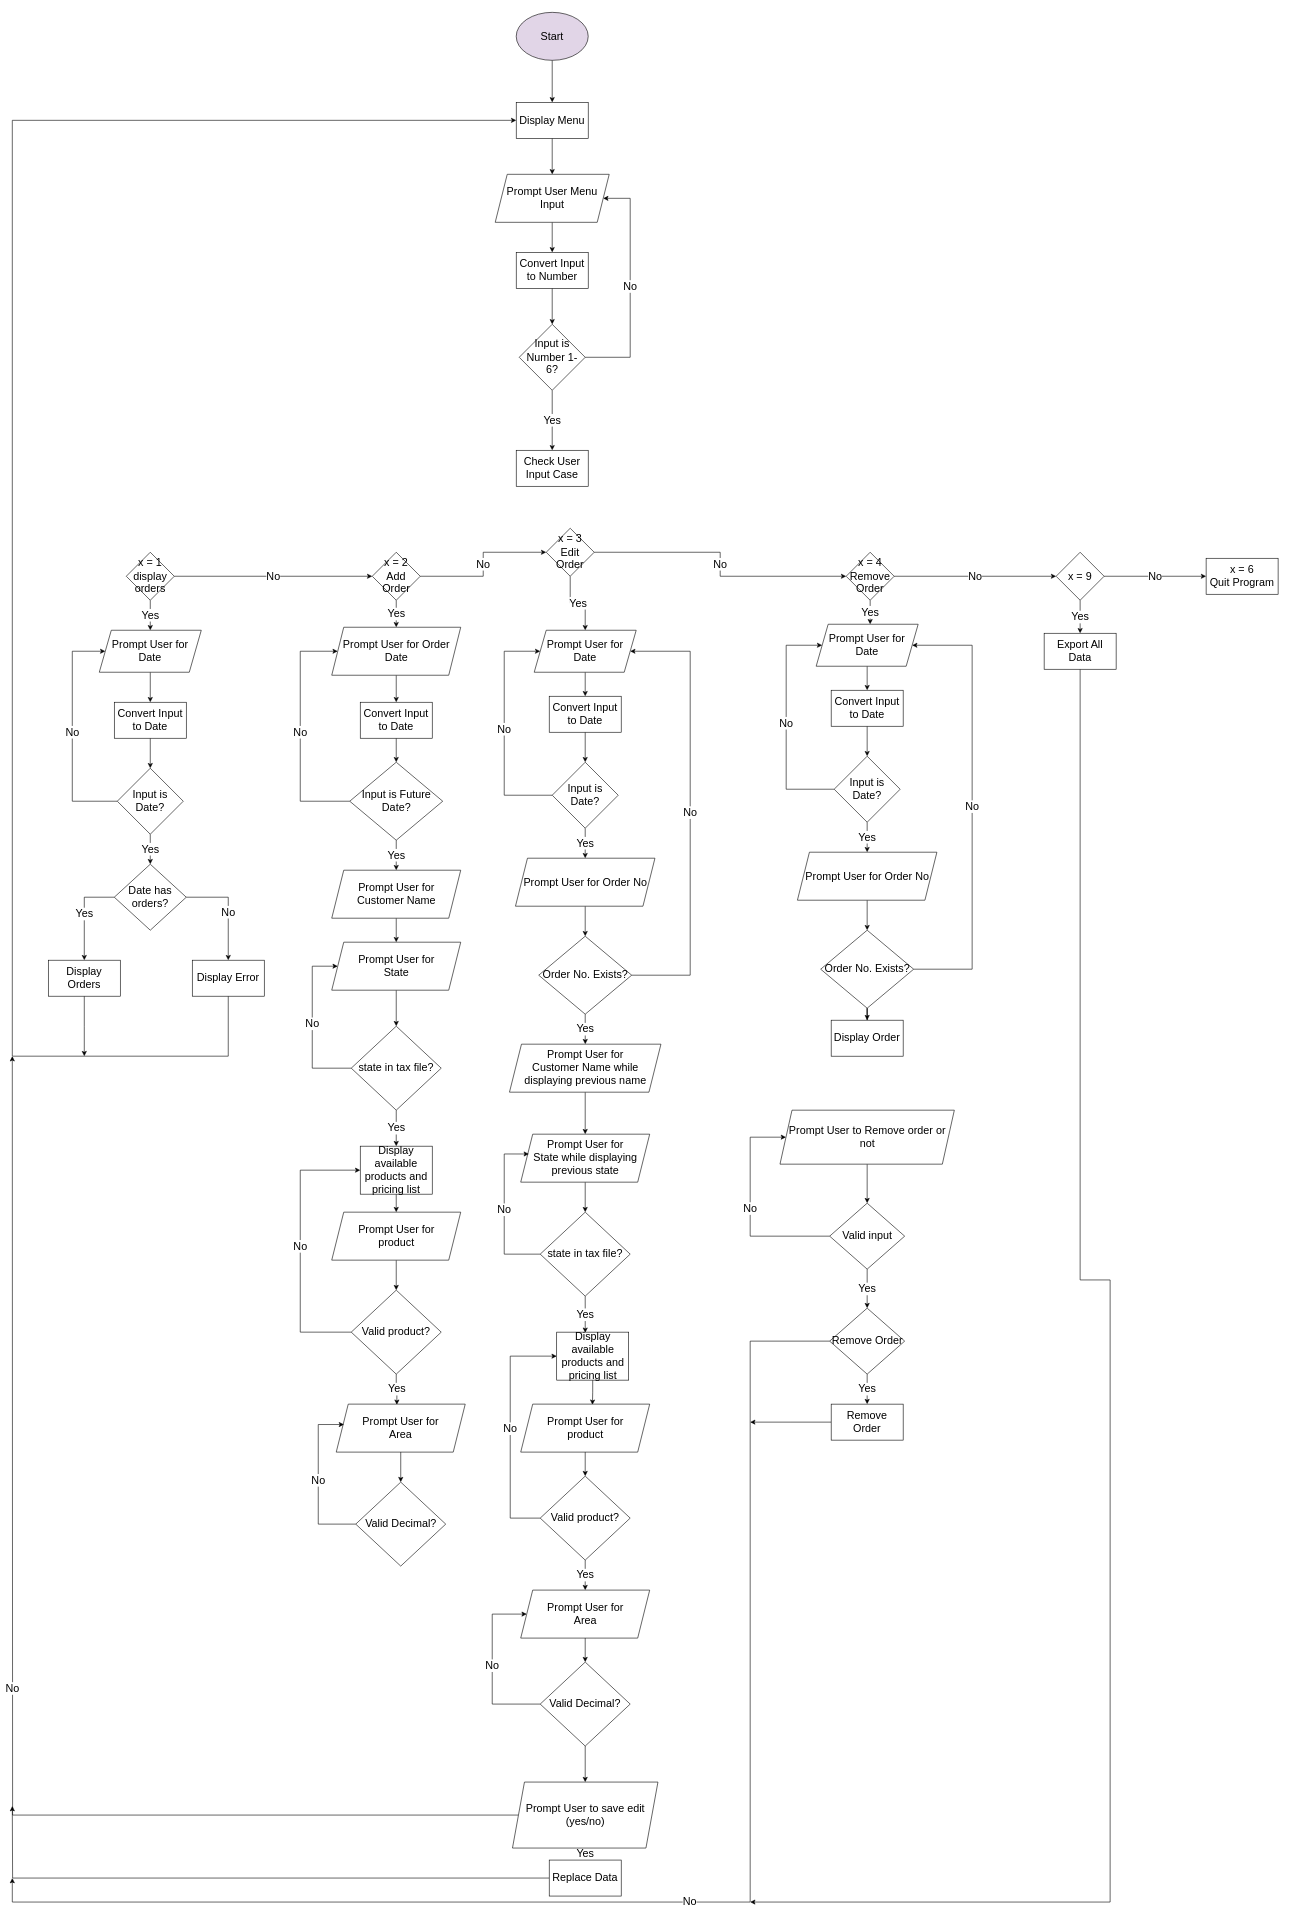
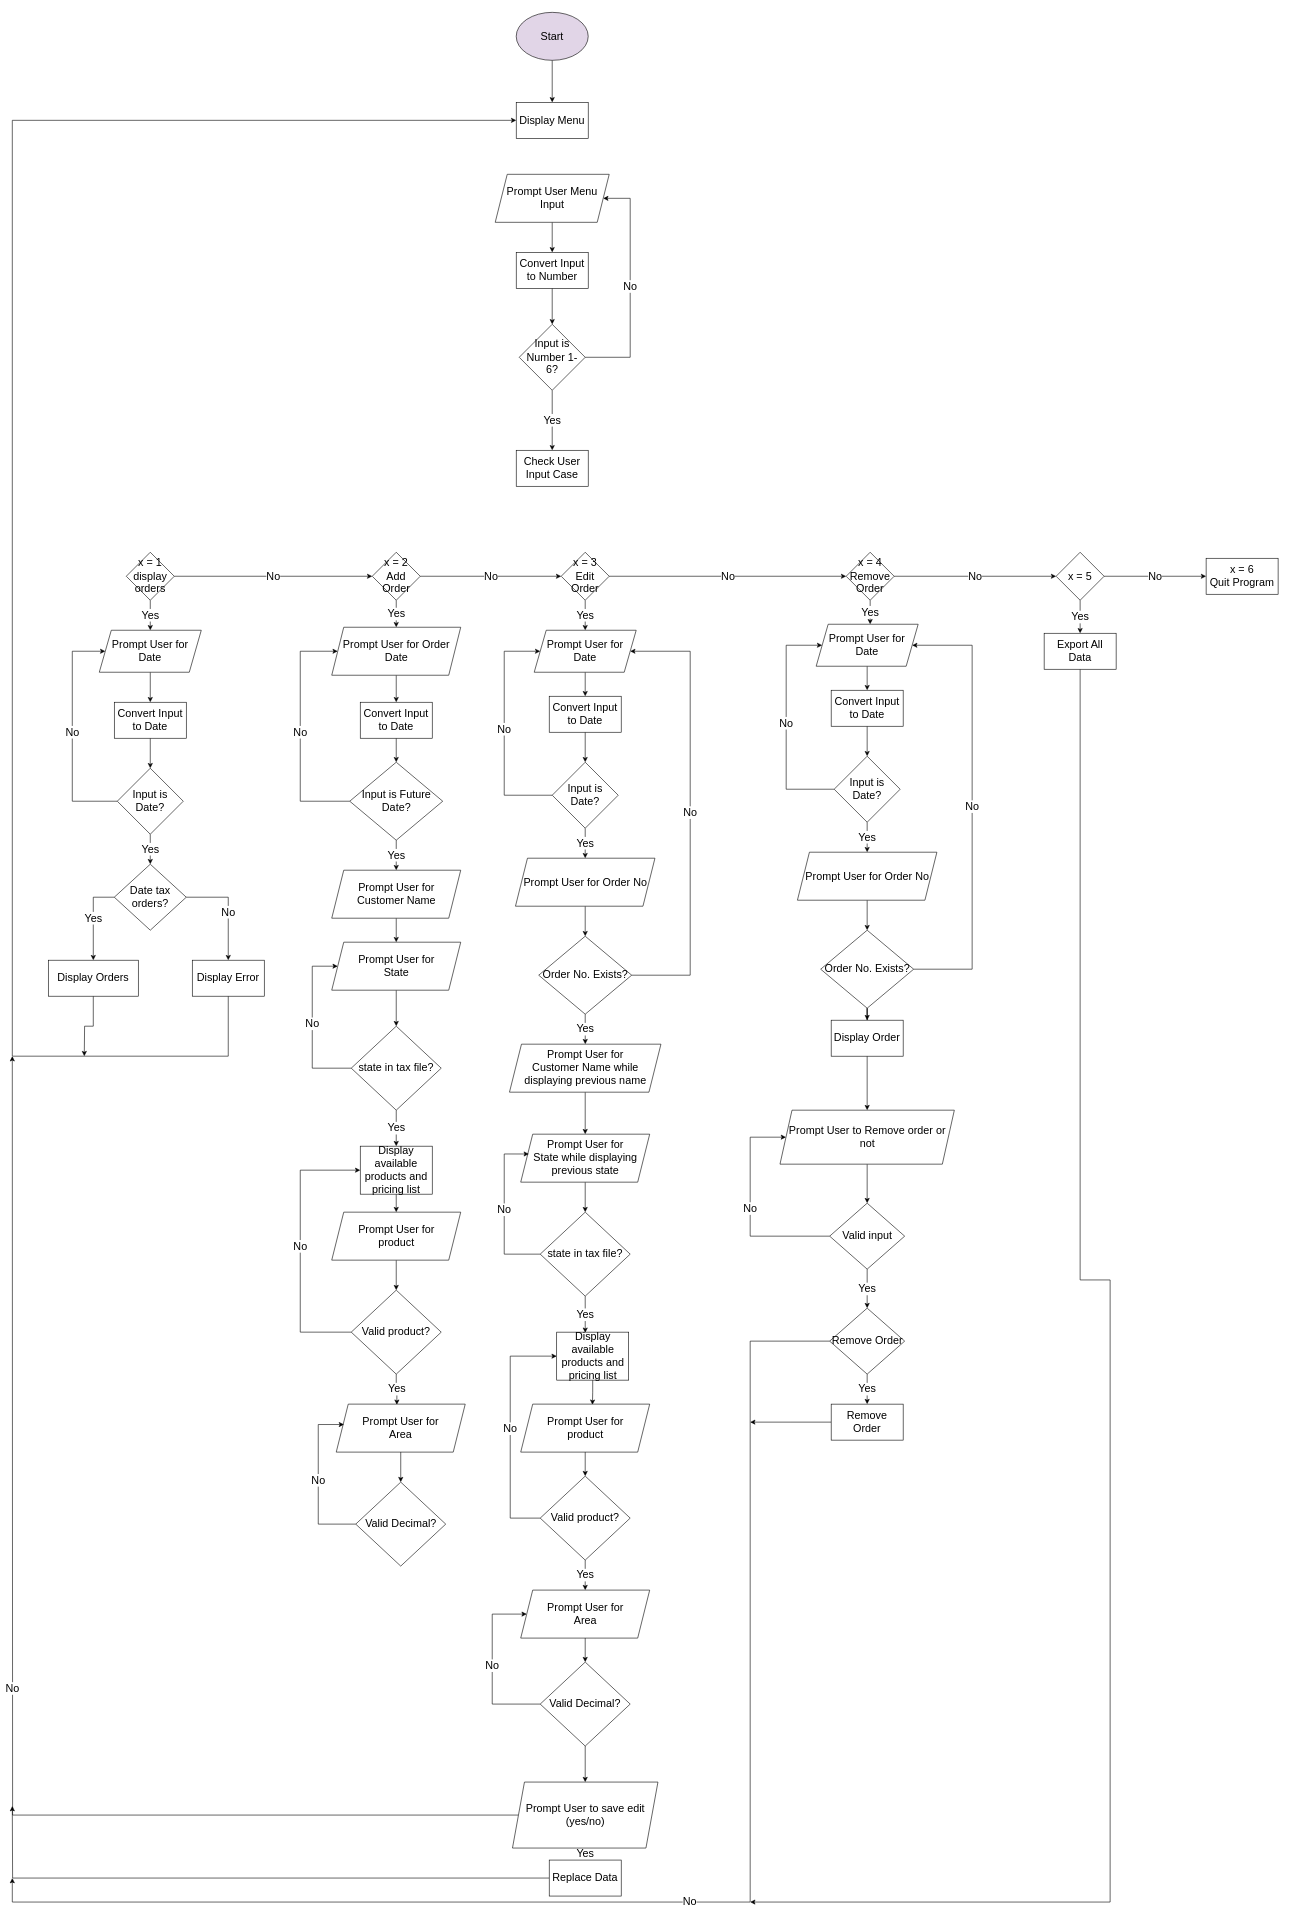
- <mxCell id="4" style="edgeStyle=orthogonalEdgeStyle;rounded=0;orthogonalLoop=1;jettySize=auto;html=1;exitX=0.5;exitY=1;exitDx=0;exitDy=0;entryX=0.5;entryY=0;entryDx=0;entryDy=0;fontSize=18;" parent="1" source="5" target="7" edge="1"><mxGeometry relative="1" as="geometry" /></mxCell>
- <mxCell id="21" value="x = 3&lt;br&gt;Edit Order" style="rhombus;whiteSpace=wrap;html=1;fontSize=18;" parent="1" vertex="1"><mxGeometry x="910" y="880" width="80" height="80" as="geometry" /></mxCell>
+ <mxCell id="21" value="x = 3&lt;br&gt;Edit Order" style="rhombus;whiteSpace=wrap;html=1;fontSize=18;" parent="1" vertex="1"><mxGeometry x="935" y="920" width="80" height="80" as="geometry" /></mxCell>
- <mxCell id="27" value="x = 9" style="rhombus;whiteSpace=wrap;html=1;fontSize=18;" parent="1" vertex="1"><mxGeometry x="1760" y="920" width="80" height="80" as="geometry" /></mxCell>
+ <mxCell id="27" value="x = 5" style="rhombus;whiteSpace=wrap;html=1;fontSize=18;" parent="1" vertex="1"><mxGeometry x="1760" y="920" width="80" height="80" as="geometry" /></mxCell>
- <mxCell id="38" value="Date has orders?" style="rhombus;whiteSpace=wrap;html=1;fontSize=18;" parent="1" vertex="1"><mxGeometry x="190" y="1440" width="120" height="110" as="geometry" /></mxCell>
+ <mxCell id="38" value="Date tax orders?" style="rhombus;whiteSpace=wrap;html=1;fontSize=18;" parent="1" vertex="1"><mxGeometry x="190" y="1440" width="120" height="110" as="geometry" /></mxCell>
- <mxCell id="40" value="Display Orders" style="rounded=0;whiteSpace=wrap;html=1;fontSize=18;" parent="1" vertex="1"><mxGeometry x="80" y="1600" width="120" height="60" as="geometry" /></mxCell>
+ <mxCell id="40" value="Display Orders" style="rounded=0;whiteSpace=wrap;html=1;fontSize=18;" parent="1" vertex="1"><mxGeometry x="80" y="1600" width="150" height="60" as="geometry" /></mxCell>
+ <mxCell id="116" style="edgeStyle=orthogonalEdgeStyle;rounded=0;orthogonalLoop=1;jettySize=auto;html=1;exitX=0.5;exitY=1;exitDx=0;exitDy=0;entryX=0.5;entryY=0;entryDx=0;entryDy=0;fontSize=18;" parent="1" source="117" target="122" edge="1"><mxGeometry relative="1" as="geometry" /></mxCell>
